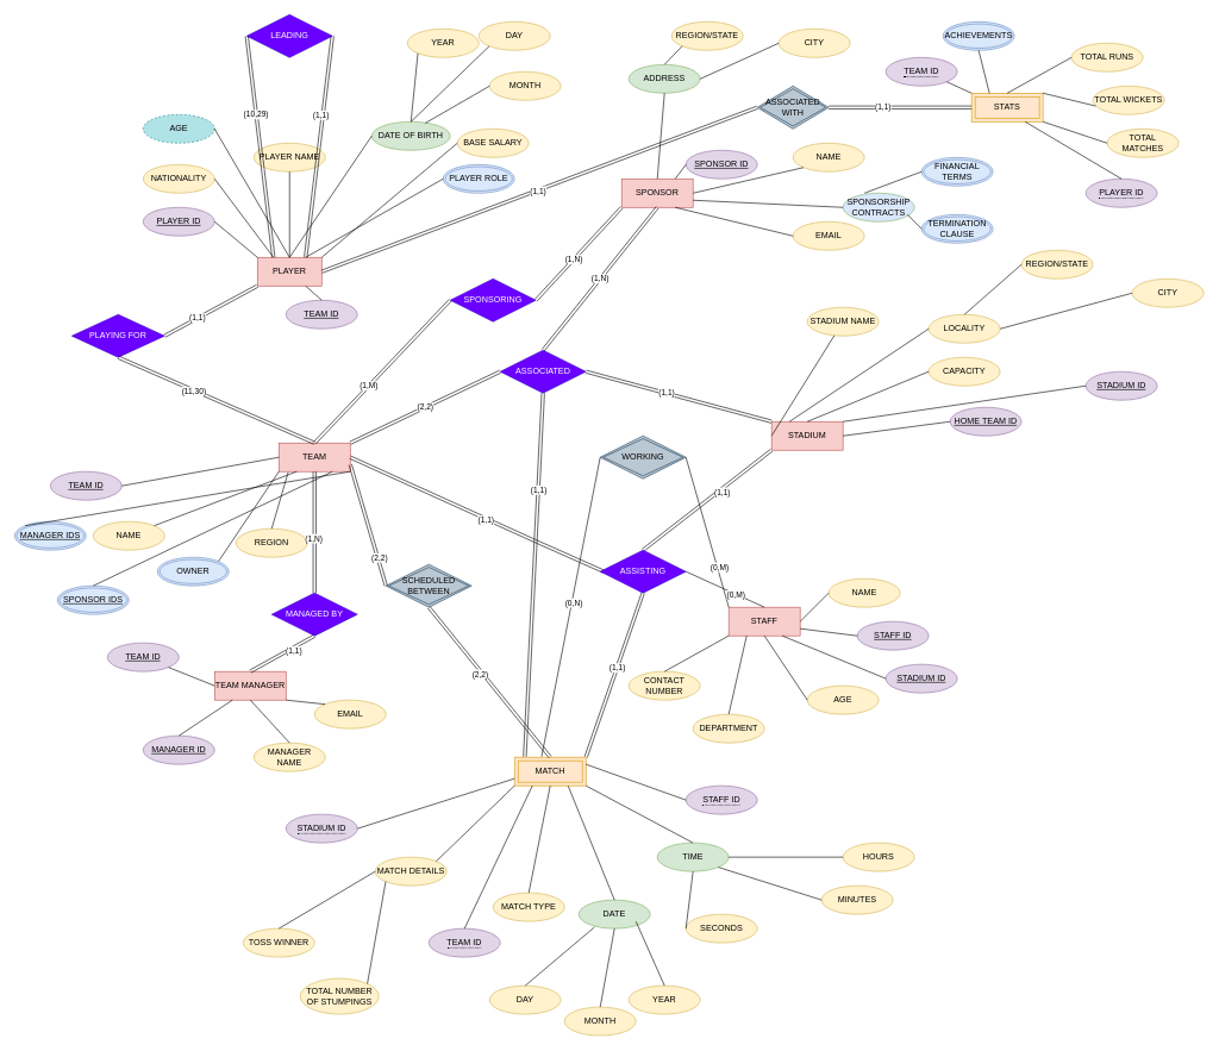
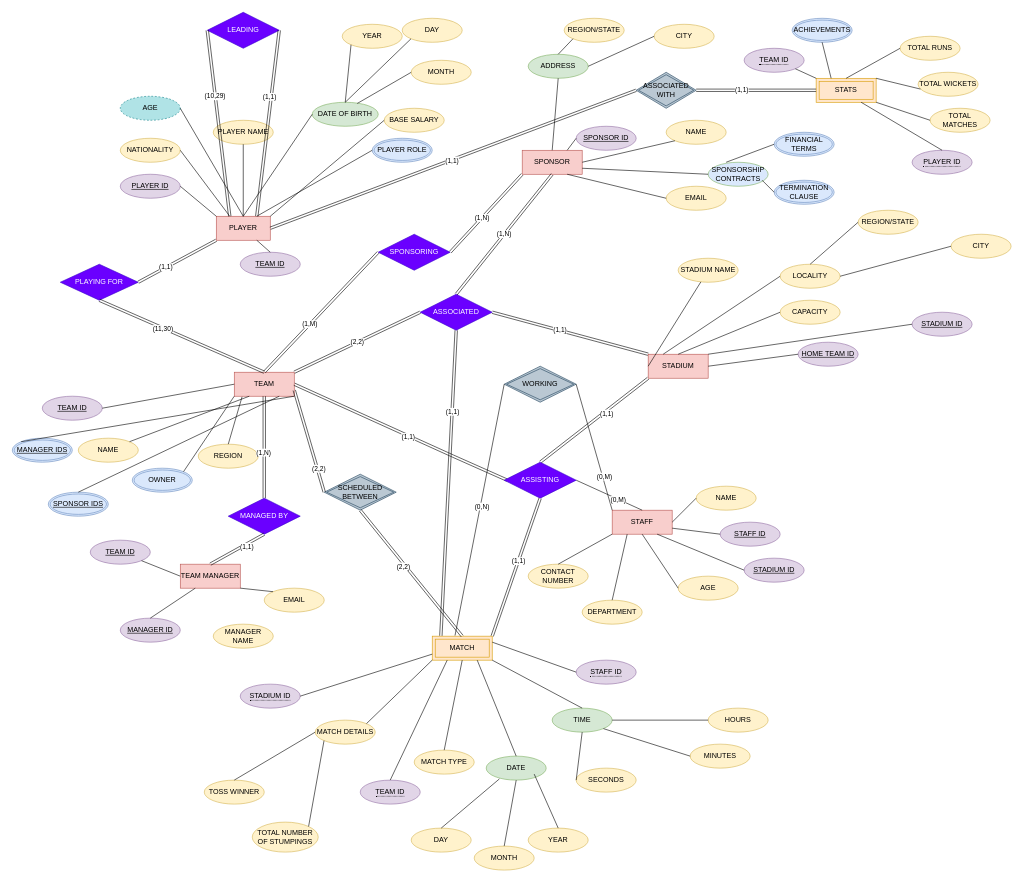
- <mxCell id="104" value="" style="endArrow=none;html=1;rounded=0;entryX=0.5;entryY=1;entryDx=0;entryDy=0;exitX=0.5;exitY=0;exitDx=0;exitDy=0;" parent="1" source="38" target="5" edge="1"><mxGeometry relative="1" as="geometry"><mxPoint x="230" y="1030" as="sourcePoint" /><mxPoint x="390" y="1030" as="targetPoint" /></mxGeometry></mxCell>
